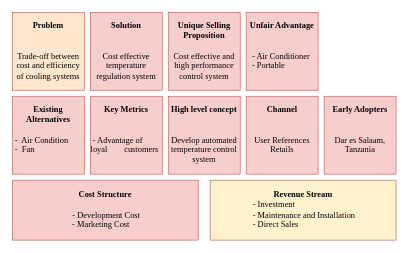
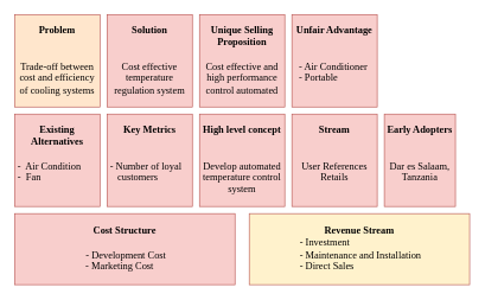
- <mxCell id="4" value="&lt;div style=&quot;font-size: 14px;&quot;&gt;&lt;b&gt;Unique Selling Proposition&lt;/b&gt;&lt;/div&gt;&lt;div style=&quot;font-size: 14px;&quot;&gt;&lt;br style=&quot;font-size: 14px;&quot;&gt;&lt;/div&gt;&lt;div style=&quot;font-size: 14px;&quot;&gt;Cost effective and high performance control system&lt;/div&gt;" style="rounded=1;whiteSpace=wrap;html=1;arcSize=0;fillColor=#f8cecc;strokeColor=#b85450;fontFamily=Times New Roman;fontSize=14;" parent="1" vertex="1"><mxGeometry x="280" y="20" width="120" height="130" as="geometry" /></mxCell>
+ <mxCell id="4" value="&lt;div style=&quot;font-size: 14px;&quot;&gt;&lt;b&gt;Unique Selling Proposition&lt;/b&gt;&lt;/div&gt;&lt;div style=&quot;font-size: 14px;&quot;&gt;&lt;br style=&quot;font-size: 14px;&quot;&gt;&lt;/div&gt;&lt;div style=&quot;font-size: 14px;&quot;&gt;Cost effective and high performance control automated&lt;/div&gt;" style="rounded=1;whiteSpace=wrap;html=1;arcSize=0;fillColor=#f8cecc;strokeColor=#b85450;fontFamily=Times New Roman;fontSize=14;" parent="1" vertex="1"><mxGeometry x="280" y="20" width="120" height="130" as="geometry" /></mxCell>
- <mxCell id="3" value="&lt;div style=&quot;font-size: 14px;&quot;&gt;&lt;b&gt;Key Metrics&lt;/b&gt;&lt;/div&gt;&lt;div style=&quot;font-size: 14px;&quot;&gt;&lt;br style=&quot;font-size: 14px;&quot;&gt;&lt;/div&gt;&lt;div style=&quot;font-size: 14px;&quot;&gt;&lt;br style=&quot;font-size: 14px;&quot;&gt;&lt;/div&gt;&lt;div style=&quot;text-align: left; font-size: 14px;&quot;&gt;&amp;nbsp;- Advantage of loyal&amp;nbsp; &amp;nbsp; &amp;nbsp; &amp;nbsp; customers&lt;/div&gt;&lt;div style=&quot;font-size: 14px;&quot;&gt;&lt;br style=&quot;font-size: 14px;&quot;&gt;&lt;/div&gt;" style="rounded=1;whiteSpace=wrap;html=1;arcSize=0;fillColor=#f8cecc;strokeColor=#b85450;fontFamily=Times New Roman;fontSize=14;" parent="1" vertex="1"><mxGeometry x="150" y="160" width="120" height="130" as="geometry" /></mxCell>
+ <mxCell id="3" value="&lt;div style=&quot;font-size: 14px;&quot;&gt;&lt;b&gt;Key Metrics&lt;/b&gt;&lt;/div&gt;&lt;div style=&quot;font-size: 14px;&quot;&gt;&lt;br style=&quot;font-size: 14px;&quot;&gt;&lt;/div&gt;&lt;div style=&quot;font-size: 14px;&quot;&gt;&lt;br style=&quot;font-size: 14px;&quot;&gt;&lt;/div&gt;&lt;div style=&quot;text-align: left; font-size: 14px;&quot;&gt;&amp;nbsp;- Number of loyal&amp;nbsp; &amp;nbsp; &amp;nbsp; &amp;nbsp; customers&lt;/div&gt;&lt;div style=&quot;font-size: 14px;&quot;&gt;&lt;br style=&quot;font-size: 14px;&quot;&gt;&lt;/div&gt;" style="rounded=1;whiteSpace=wrap;html=1;arcSize=0;fillColor=#f8cecc;strokeColor=#b85450;fontFamily=Times New Roman;fontSize=14;" parent="1" vertex="1"><mxGeometry x="150" y="160" width="120" height="130" as="geometry" /></mxCell>
- <mxCell id="8" value="&lt;div style=&quot;font-size: 14px;&quot;&gt;&lt;b&gt;Channel&lt;/b&gt;&lt;/div&gt;&lt;div style=&quot;font-size: 14px;&quot;&gt;&lt;br style=&quot;font-size: 14px;&quot;&gt;&lt;/div&gt;&lt;div style=&quot;font-size: 14px;&quot;&gt;&lt;br style=&quot;font-size: 14px;&quot;&gt;&lt;/div&gt;&lt;div style=&quot;font-size: 14px;&quot;&gt;User References&lt;/div&gt;&lt;div style=&quot;font-size: 14px;&quot;&gt;Retails&lt;/div&gt;&lt;div style=&quot;font-size: 14px;&quot;&gt;&lt;br style=&quot;font-size: 14px;&quot;&gt;&lt;/div&gt;" style="rounded=1;whiteSpace=wrap;html=1;arcSize=0;fillColor=#f8cecc;strokeColor=#b85450;fontFamily=Times New Roman;fontSize=14;" parent="1" vertex="1"><mxGeometry x="410" y="160" width="120" height="130" as="geometry" /></mxCell>
+ <mxCell id="8" value="&lt;div style=&quot;font-size: 14px;&quot;&gt;&lt;b&gt;Stream&lt;/b&gt;&lt;/div&gt;&lt;div style=&quot;font-size: 14px;&quot;&gt;&lt;br style=&quot;font-size: 14px;&quot;&gt;&lt;/div&gt;&lt;div style=&quot;font-size: 14px;&quot;&gt;&lt;br style=&quot;font-size: 14px;&quot;&gt;&lt;/div&gt;&lt;div style=&quot;font-size: 14px;&quot;&gt;User References&lt;/div&gt;&lt;div style=&quot;font-size: 14px;&quot;&gt;Retails&lt;/div&gt;&lt;div style=&quot;font-size: 14px;&quot;&gt;&lt;br style=&quot;font-size: 14px;&quot;&gt;&lt;/div&gt;" style="rounded=1;whiteSpace=wrap;html=1;arcSize=0;fillColor=#f8cecc;strokeColor=#b85450;fontFamily=Times New Roman;fontSize=14;" parent="1" vertex="1"><mxGeometry x="410" y="160" width="120" height="130" as="geometry" /></mxCell>
- <mxCell id="7" value="&lt;div style=&quot;font-size: 14px;&quot;&gt;&lt;b&gt;Early Adopters&lt;/b&gt;&lt;/div&gt;&lt;div style=&quot;font-size: 14px;&quot;&gt;&lt;br style=&quot;font-size: 14px;&quot;&gt;&lt;/div&gt;&lt;div style=&quot;font-size: 14px;&quot;&gt;&lt;br style=&quot;font-size: 14px;&quot;&gt;&lt;/div&gt;&lt;div style=&quot;font-size: 14px;&quot;&gt;Dar es Salaam,&lt;/div&gt;&lt;div style=&quot;font-size: 14px;&quot;&gt;Tanzania&lt;/div&gt;&lt;div style=&quot;font-size: 14px;&quot;&gt;&lt;br style=&quot;font-size: 14px;&quot;&gt;&lt;/div&gt;" style="rounded=1;whiteSpace=wrap;html=1;arcSize=0;fillColor=#f8cecc;strokeColor=#b85450;fontFamily=Times New Roman;fontSize=14;" parent="1" vertex="1"><mxGeometry x="540" y="160" width="120" height="130" as="geometry" /></mxCell>
+ <mxCell id="7" value="&lt;div style=&quot;font-size: 14px;&quot;&gt;&lt;b&gt;Early Adopters&lt;/b&gt;&lt;/div&gt;&lt;div style=&quot;font-size: 14px;&quot;&gt;&lt;br style=&quot;font-size: 14px;&quot;&gt;&lt;/div&gt;&lt;div style=&quot;font-size: 14px;&quot;&gt;&lt;br style=&quot;font-size: 14px;&quot;&gt;&lt;/div&gt;&lt;div style=&quot;font-size: 14px;&quot;&gt;Dar es Salaam,&lt;/div&gt;&lt;div style=&quot;font-size: 14px;&quot;&gt;Tanzania&lt;/div&gt;&lt;div style=&quot;font-size: 14px;&quot;&gt;&lt;br style=&quot;font-size: 14px;&quot;&gt;&lt;/div&gt;" style="rounded=1;whiteSpace=wrap;html=1;arcSize=0;fillColor=#f8cecc;strokeColor=#b85450;fontFamily=Times New Roman;fontSize=14;" parent="1" vertex="1"><mxGeometry x="540" y="160" width="100" height="130" as="geometry" /></mxCell>
